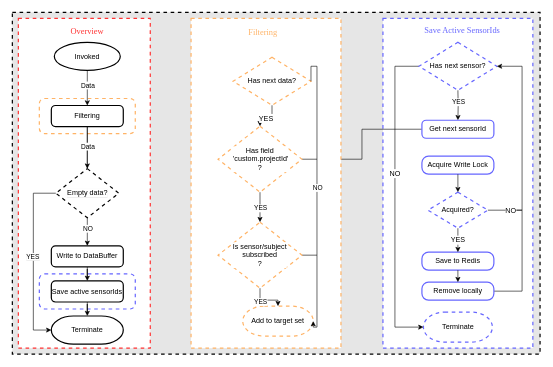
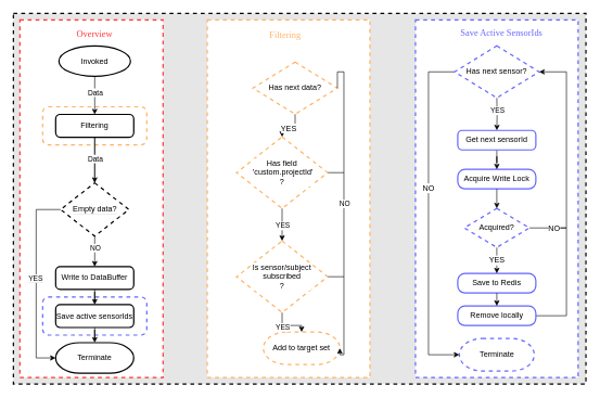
- <mxCell id="8" style="edgeStyle=orthogonalEdgeStyle;rounded=0;orthogonalLoop=1;jettySize=auto;html=1;labelBackgroundColor=#E6E6E6;align=center;" parent="5" source="22" target="29" edge="1"><mxGeometry relative="1" as="geometry" /></mxCell>
+ <mxCell id="8" style="edgeStyle=orthogonalEdgeStyle;rounded=0;orthogonalLoop=1;jettySize=auto;html=1;entryX=0.5;entryY=0;entryDx=0;entryDy=0;labelBackgroundColor=#E6E6E6;align=center;" parent="5" source="22" target="7" edge="1"><mxGeometry relative="1" as="geometry" /></mxCell>
